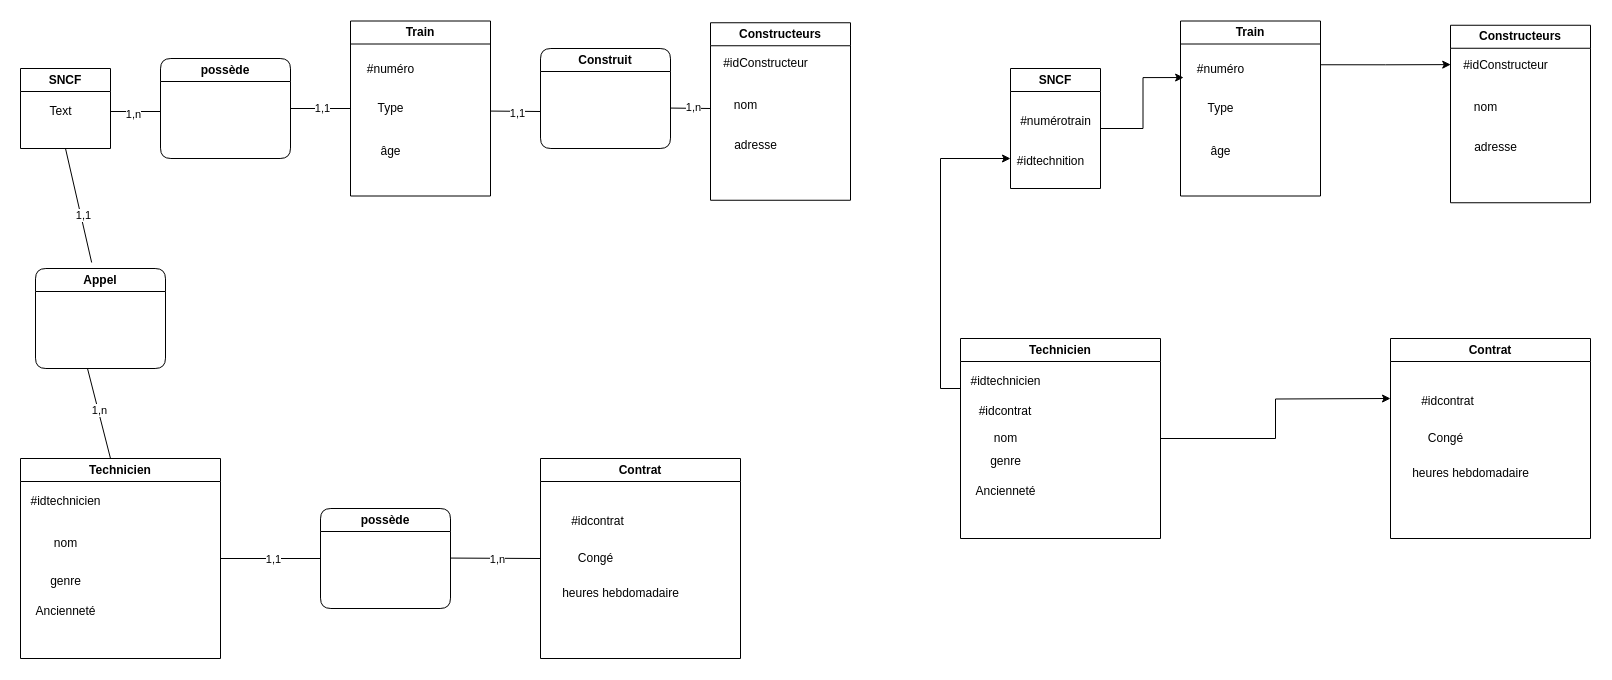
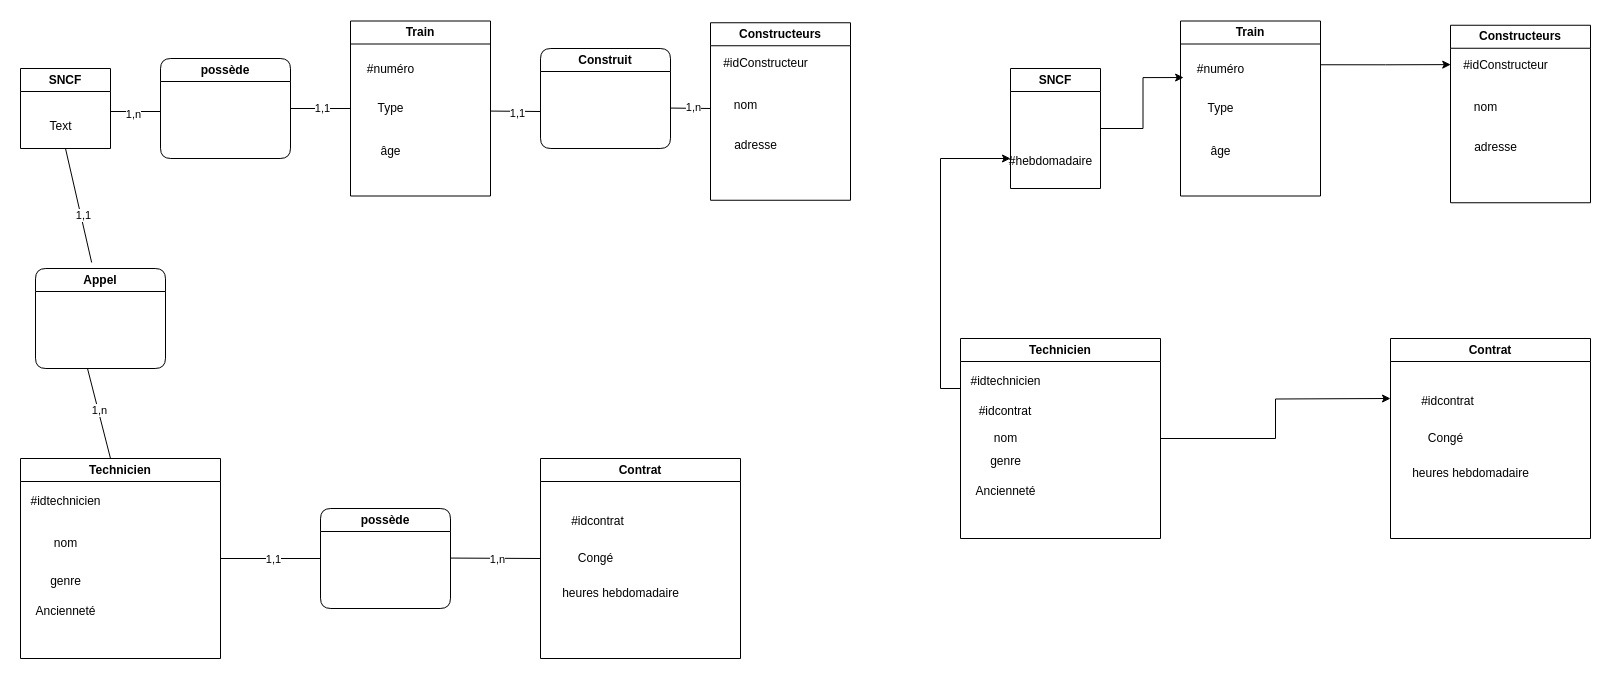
- <mxCell id="11" value="Text" style="text;html=1;align=center;verticalAlign=middle;resizable=0;points=[];autosize=1;strokeColor=none;fillColor=none;" parent="1" vertex="1"><mxGeometry x="35" y="96" width="50" height="30" as="geometry" /></mxCell>
+ <mxCell id="11" value="Text" style="text;html=1;align=center;verticalAlign=middle;resizable=0;points=[];autosize=1;strokeColor=none;fillColor=none;" parent="1" vertex="1"><mxGeometry x="35" y="111" width="50" height="30" as="geometry" /></mxCell>
- <mxCell id="62" value="#numérotrain" style="text;html=1;align=center;verticalAlign=middle;resizable=0;points=[];autosize=1;strokeColor=none;fillColor=none;" vertex="1" parent="61"><mxGeometry y="37.5" width="90" height="30" as="geometry" /></mxCell>
- <mxCell id="65" value="#idtechnition" style="text;html=1;align=center;verticalAlign=middle;resizable=0;points=[];autosize=1;strokeColor=none;fillColor=none;" vertex="1" parent="1"><mxGeometry x="1005" y="146" width="90" height="30" as="geometry" /></mxCell>
+ <mxCell id="65" value="#hebdomadaire" style="text;html=1;align=center;verticalAlign=middle;resizable=0;points=[];autosize=1;strokeColor=none;fillColor=none;" vertex="1" parent="1"><mxGeometry x="1005" y="146" width="90" height="30" as="geometry" /></mxCell>
